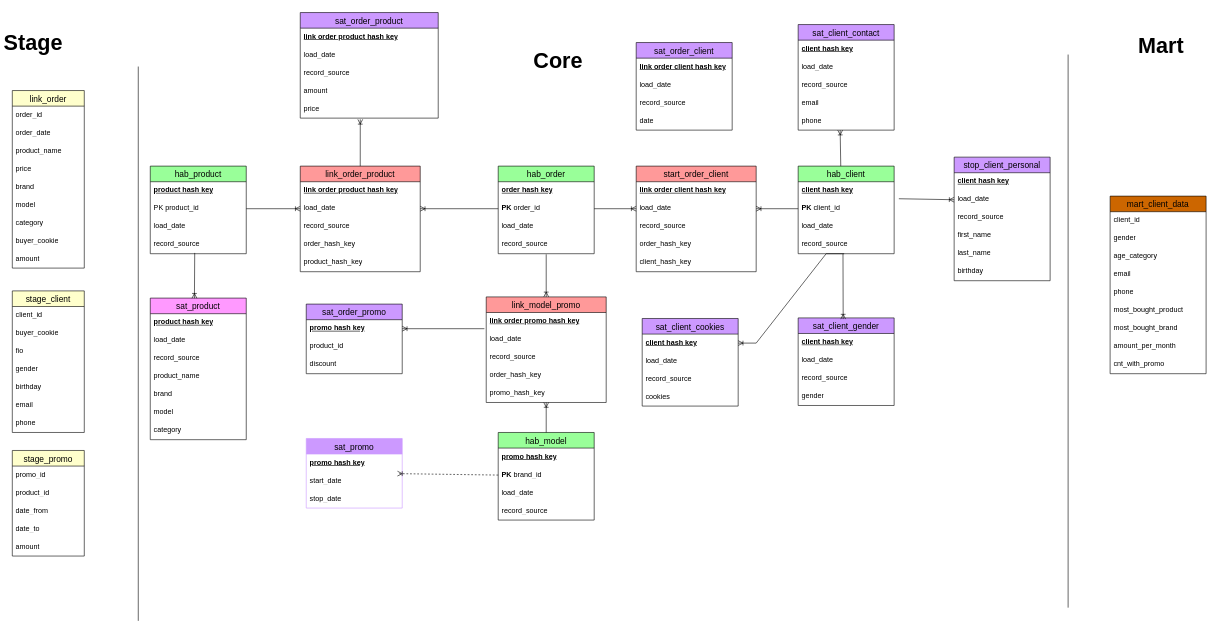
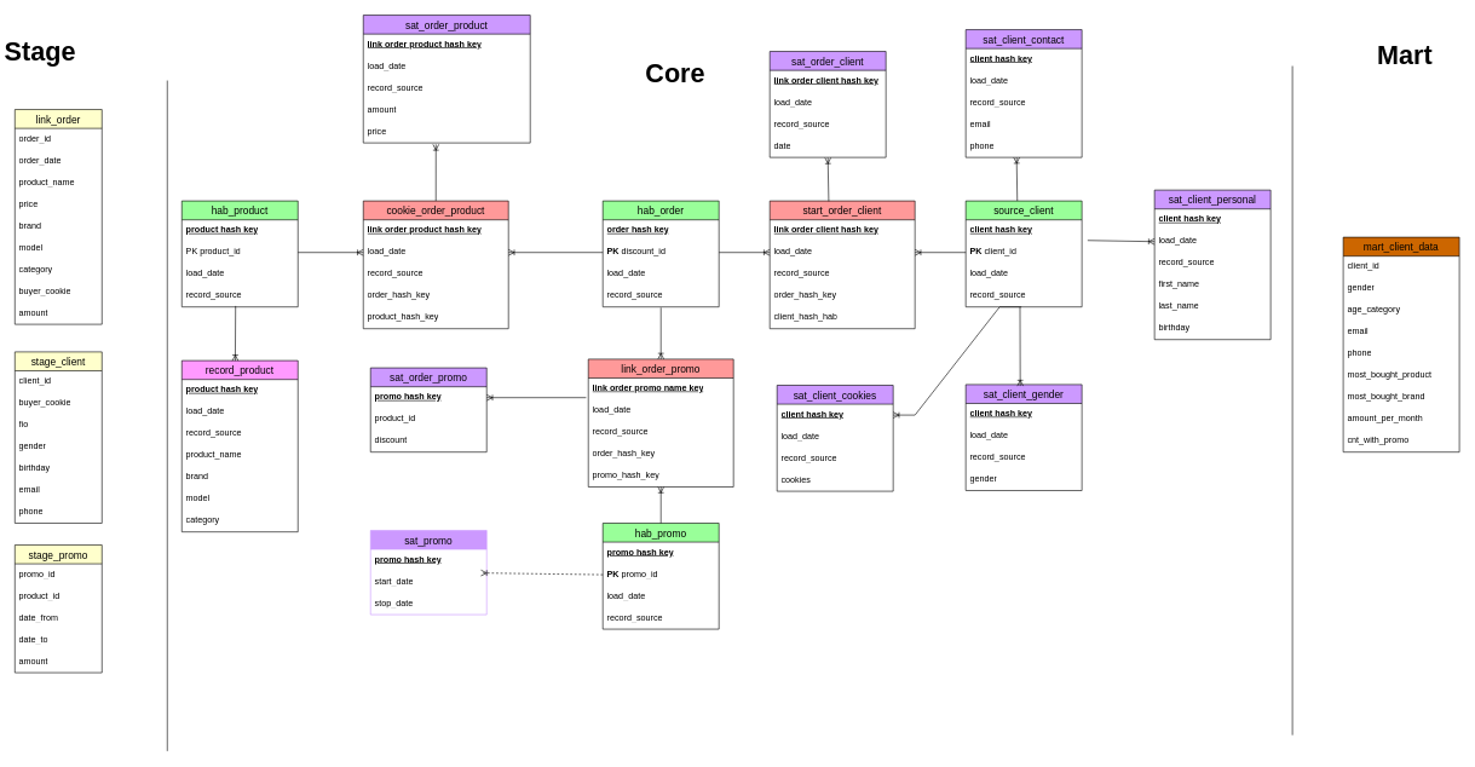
+ <mxCell id="139" value="" style="fontSize=12;html=1;endArrow=ERoneToMany;rounded=0;entryX=0.5;entryY=1.017;entryDx=0;entryDy=0;entryPerimeter=0;exitX=0.406;exitY=0.003;exitDx=0;exitDy=0;exitPerimeter=0;" edge="1" parent="1" source="110" target="109"><mxGeometry width="100" height="100" relative="1" as="geometry"><mxPoint x="1000" y="357" as="sourcePoint" /><mxPoint x="1070" y="357" as="targetPoint" /></mxGeometry></mxCell>
- <mxCell id="131" value="stop_client_personal" style="swimlane;fontStyle=0;childLayout=stackLayout;horizontal=1;startSize=26;horizontalStack=0;resizeParent=1;resizeParentMax=0;resizeLast=0;collapsible=1;marginBottom=0;align=center;fontSize=14;fillColor=#CC99FF;" vertex="1" parent="1"><mxGeometry x="1590" y="261" width="160" height="206" as="geometry" /></mxCell>
+ <mxCell id="131" value="sat_client_personal" style="swimlane;fontStyle=0;childLayout=stackLayout;horizontal=1;startSize=26;horizontalStack=0;resizeParent=1;resizeParentMax=0;resizeLast=0;collapsible=1;marginBottom=0;align=center;fontSize=14;fillColor=#CC99FF;" vertex="1" parent="1"><mxGeometry x="1590" y="261" width="160" height="206" as="geometry" /></mxCell>
- <mxCell id="42" value="link_order_product" style="swimlane;fontStyle=0;childLayout=stackLayout;horizontal=1;startSize=26;horizontalStack=0;resizeParent=1;resizeParentMax=0;resizeLast=0;collapsible=1;marginBottom=0;align=center;fontSize=14;fillColor=#FF9999;" vertex="1" parent="1"><mxGeometry x="500" y="276" width="200" height="176" as="geometry" /></mxCell>
+ <mxCell id="42" value="cookie_order_product" style="swimlane;fontStyle=0;childLayout=stackLayout;horizontal=1;startSize=26;horizontalStack=0;resizeParent=1;resizeParentMax=0;resizeLast=0;collapsible=1;marginBottom=0;align=center;fontSize=14;fillColor=#FF9999;" vertex="1" parent="1"><mxGeometry x="500" y="276" width="200" height="176" as="geometry" /></mxCell>
- <mxCell id="116" value="hab_client" style="swimlane;fontStyle=0;childLayout=stackLayout;horizontal=1;startSize=26;horizontalStack=0;resizeParent=1;resizeParentMax=0;resizeLast=0;collapsible=1;marginBottom=0;align=center;fontSize=14;fillColor=#99FF99;" vertex="1" parent="1"><mxGeometry x="1330" y="276" width="160" height="146" as="geometry" /></mxCell>
+ <mxCell id="116" value="source_client" style="swimlane;fontStyle=0;childLayout=stackLayout;horizontal=1;startSize=26;horizontalStack=0;resizeParent=1;resizeParentMax=0;resizeLast=0;collapsible=1;marginBottom=0;align=center;fontSize=14;fillColor=#99FF99;" vertex="1" parent="1"><mxGeometry x="1330" y="276" width="160" height="146" as="geometry" /></mxCell>
- <mxCell id="80" value="&lt;b&gt;PK &lt;/b&gt;order_id" style="text;strokeColor=none;fillColor=none;spacingLeft=4;spacingRight=4;overflow=hidden;rotatable=0;points=[[0,0.5],[1,0.5]];portConstraint=eastwest;fontSize=12;whiteSpace=wrap;html=1;" vertex="1" parent="78"><mxGeometry y="56" width="160" height="30" as="geometry" /></mxCell>
+ <mxCell id="80" value="&lt;b&gt;PK &lt;/b&gt;discount_id" style="text;strokeColor=none;fillColor=none;spacingLeft=4;spacingRight=4;overflow=hidden;rotatable=0;points=[[0,0.5],[1,0.5]];portConstraint=eastwest;fontSize=12;whiteSpace=wrap;html=1;" vertex="1" parent="78"><mxGeometry y="56" width="160" height="30" as="geometry" /></mxCell>
- <mxCell id="115" value="client_hash_key" style="text;strokeColor=none;fillColor=none;spacingLeft=4;spacingRight=4;overflow=hidden;rotatable=0;points=[[0,0.5],[1,0.5]];portConstraint=eastwest;fontSize=12;whiteSpace=wrap;html=1;" vertex="1" parent="110"><mxGeometry y="146" width="200" height="30" as="geometry" /></mxCell>
+ <mxCell id="115" value="client_hash_hab" style="text;strokeColor=none;fillColor=none;spacingLeft=4;spacingRight=4;overflow=hidden;rotatable=0;points=[[0,0.5],[1,0.5]];portConstraint=eastwest;fontSize=12;whiteSpace=wrap;html=1;" vertex="1" parent="110"><mxGeometry y="146" width="200" height="30" as="geometry" /></mxCell>
- <mxCell id="83" value="link_model_promo" style="swimlane;fontStyle=0;childLayout=stackLayout;horizontal=1;startSize=26;horizontalStack=0;resizeParent=1;resizeParentMax=0;resizeLast=0;collapsible=1;marginBottom=0;align=center;fontSize=14;fillColor=#FF9999;" vertex="1" parent="1"><mxGeometry x="810" y="494" width="200" height="176" as="geometry" /></mxCell>
+ <mxCell id="83" value="link_order_promo" style="swimlane;fontStyle=0;childLayout=stackLayout;horizontal=1;startSize=26;horizontalStack=0;resizeParent=1;resizeParentMax=0;resizeLast=0;collapsible=1;marginBottom=0;align=center;fontSize=14;fillColor=#FF9999;" vertex="1" parent="1"><mxGeometry x="810" y="494" width="200" height="176" as="geometry" /></mxCell>
- <mxCell id="53" value="sat_product" style="swimlane;fontStyle=0;childLayout=stackLayout;horizontal=1;startSize=26;horizontalStack=0;resizeParent=1;resizeParentMax=0;resizeLast=0;collapsible=1;marginBottom=0;align=center;fontSize=14;fillColor=#FF99FF;" vertex="1" parent="1"><mxGeometry x="250" y="496" width="160" height="236" as="geometry" /></mxCell>
+ <mxCell id="53" value="record_product" style="swimlane;fontStyle=0;childLayout=stackLayout;horizontal=1;startSize=26;horizontalStack=0;resizeParent=1;resizeParentMax=0;resizeLast=0;collapsible=1;marginBottom=0;align=center;fontSize=14;fillColor=#FF99FF;" vertex="1" parent="1"><mxGeometry x="250" y="496" width="160" height="236" as="geometry" /></mxCell>
- <mxCell id="84" value="&lt;b&gt;&lt;u&gt;link order promo hash key&lt;/u&gt;&lt;/b&gt;" style="text;strokeColor=none;fillColor=none;spacingLeft=4;spacingRight=4;overflow=hidden;rotatable=0;points=[[0,0.5],[1,0.5]];portConstraint=eastwest;fontSize=12;whiteSpace=wrap;html=1;" vertex="1" parent="83"><mxGeometry y="26" width="200" height="30" as="geometry" /></mxCell>
+ <mxCell id="84" value="&lt;b&gt;&lt;u&gt;link order promo name key&lt;/u&gt;&lt;/b&gt;" style="text;strokeColor=none;fillColor=none;spacingLeft=4;spacingRight=4;overflow=hidden;rotatable=0;points=[[0,0.5],[1,0.5]];portConstraint=eastwest;fontSize=12;whiteSpace=wrap;html=1;" vertex="1" parent="83"><mxGeometry y="26" width="200" height="30" as="geometry" /></mxCell>
- <mxCell id="89" value="hab_model" style="swimlane;fontStyle=0;childLayout=stackLayout;horizontal=1;startSize=26;horizontalStack=0;resizeParent=1;resizeParentMax=0;resizeLast=0;collapsible=1;marginBottom=0;align=center;fontSize=14;fillColor=#99FF99;" vertex="1" parent="1"><mxGeometry x="830" y="720" width="160" height="146" as="geometry" /></mxCell>
+ <mxCell id="89" value="hab_promo" style="swimlane;fontStyle=0;childLayout=stackLayout;horizontal=1;startSize=26;horizontalStack=0;resizeParent=1;resizeParentMax=0;resizeLast=0;collapsible=1;marginBottom=0;align=center;fontSize=14;fillColor=#99FF99;" vertex="1" parent="1"><mxGeometry x="830" y="720" width="160" height="146" as="geometry" /></mxCell>
- <mxCell id="91" value="&lt;b&gt;PK &lt;/b&gt;brand_id" style="text;strokeColor=none;fillColor=none;spacingLeft=4;spacingRight=4;overflow=hidden;rotatable=0;points=[[0,0.5],[1,0.5]];portConstraint=eastwest;fontSize=12;whiteSpace=wrap;html=1;" vertex="1" parent="89"><mxGeometry y="56" width="160" height="30" as="geometry" /></mxCell>
+ <mxCell id="91" value="&lt;b&gt;PK &lt;/b&gt;promo_id" style="text;strokeColor=none;fillColor=none;spacingLeft=4;spacingRight=4;overflow=hidden;rotatable=0;points=[[0,0.5],[1,0.5]];portConstraint=eastwest;fontSize=12;whiteSpace=wrap;html=1;" vertex="1" parent="89"><mxGeometry y="56" width="160" height="30" as="geometry" /></mxCell>
